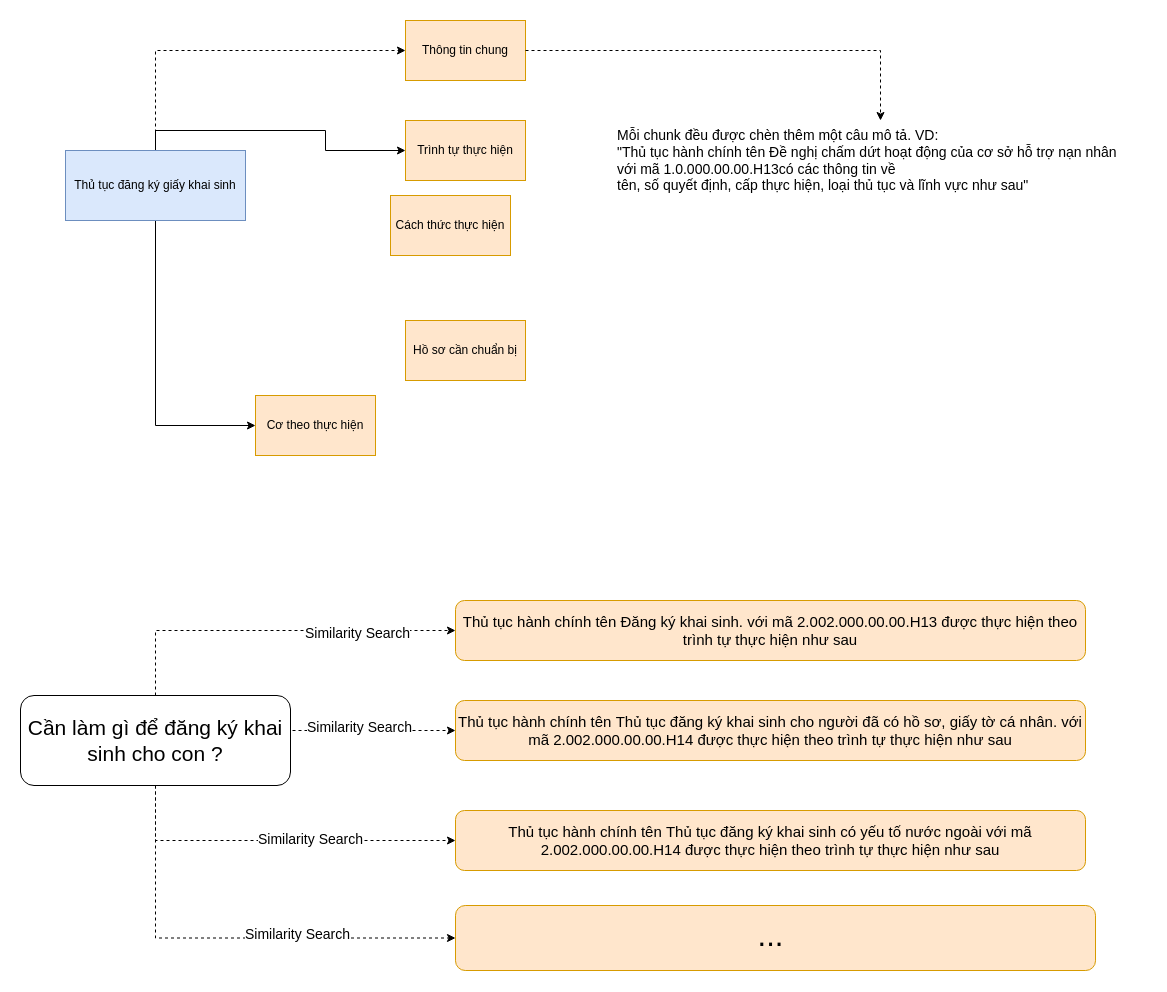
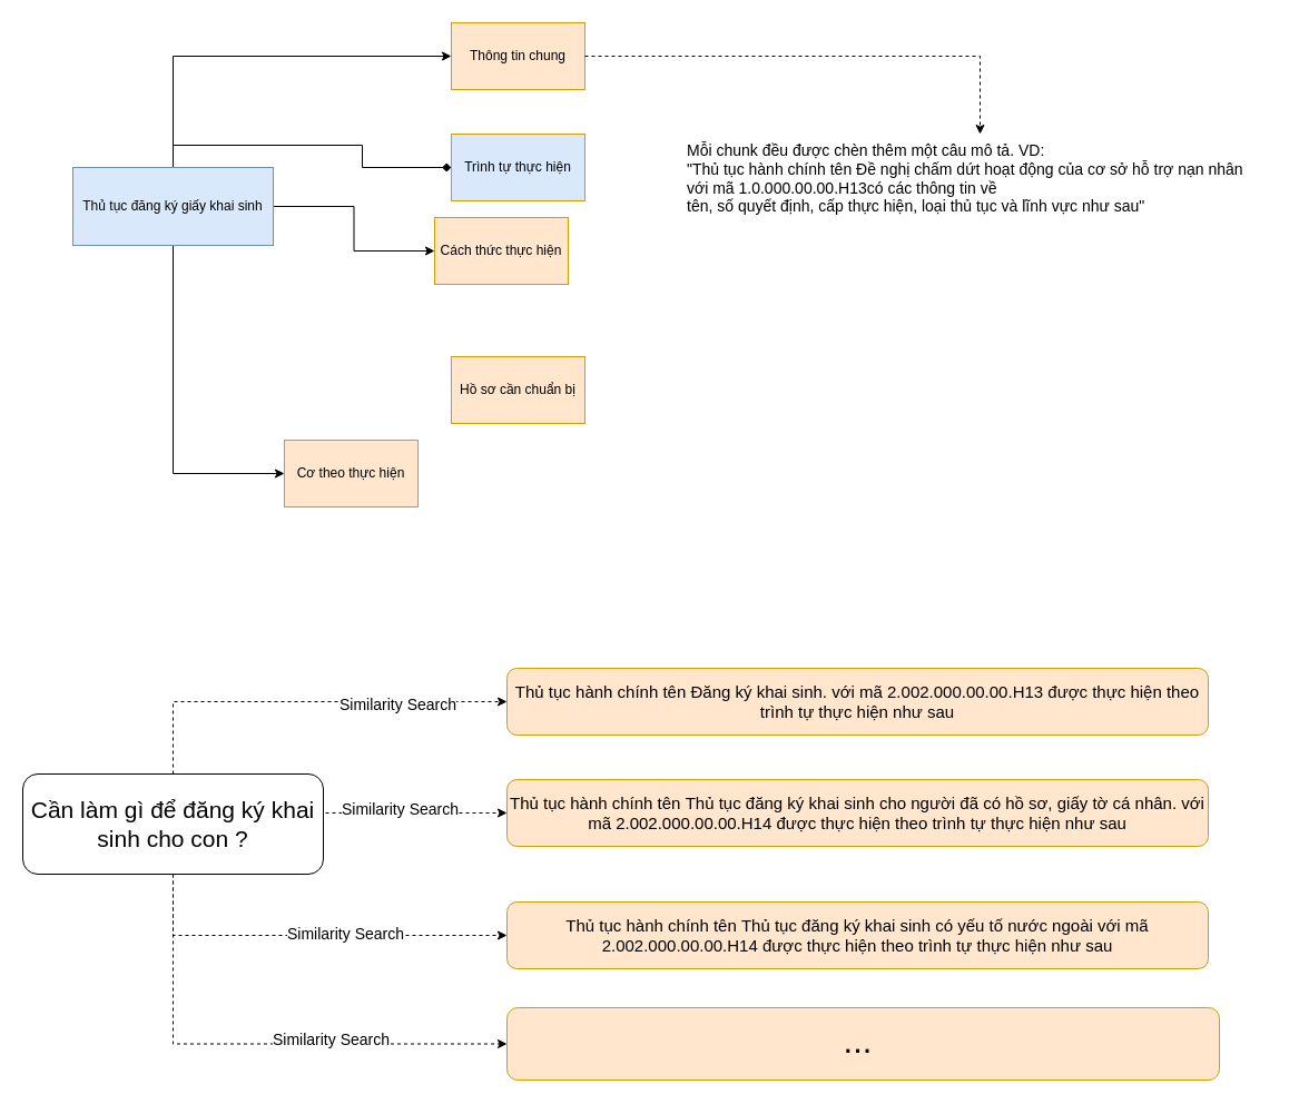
- <mxCell id="3" style="edgeStyle=orthogonalEdgeStyle;rounded=0;orthogonalLoop=1;jettySize=auto;html=1;exitX=0.5;exitY=0;exitDx=0;exitDy=0;entryX=0;entryY=0.5;entryDx=0;entryDy=0;dashed=1;" edge="1" parent="1" source="7" target="8"><mxGeometry relative="1" as="geometry" /></mxCell>
+ <mxCell id="3" style="edgeStyle=orthogonalEdgeStyle;rounded=0;orthogonalLoop=1;jettySize=auto;html=1;exitX=0.5;exitY=0;exitDx=0;exitDy=0;entryX=0;entryY=0.5;entryDx=0;entryDy=0;" edge="1" parent="1" source="7" target="8"><mxGeometry relative="1" as="geometry" /></mxCell>
- <mxCell id="4" style="edgeStyle=orthogonalEdgeStyle;rounded=0;orthogonalLoop=1;jettySize=auto;html=1;exitX=0.5;exitY=0;exitDx=0;exitDy=0;entryX=0;entryY=0.5;entryDx=0;entryDy=0;" edge="1" parent="1" source="7" target="10"><mxGeometry relative="1" as="geometry" /></mxCell>
+ <mxCell id="4" style="edgeStyle=orthogonalEdgeStyle;rounded=0;orthogonalLoop=1;jettySize=auto;html=1;exitX=0.5;exitY=0;exitDx=0;exitDy=0;entryX=0;entryY=0.5;entryDx=0;entryDy=0;endArrow=diamond;" edge="1" parent="1" source="7" target="10"><mxGeometry relative="1" as="geometry" /></mxCell>
- <mxCell id="10" value="Trình tự thực hiện" style="rounded=0;whiteSpace=wrap;html=1;fillColor=#ffe6cc;strokeColor=#d79b00;" vertex="1" parent="1"><mxGeometry x="405" y="120" width="120" height="60" as="geometry" /></mxCell>
+ <mxCell id="10" value="Trình tự thực hiện" style="rounded=0;whiteSpace=wrap;html=1;fillColor=#dae8fc;strokeColor=#d79b00;" vertex="1" parent="1"><mxGeometry x="405" y="120" width="120" height="60" as="geometry" /></mxCell>
+ <mxCell id="5" style="edgeStyle=orthogonalEdgeStyle;rounded=0;orthogonalLoop=1;jettySize=auto;html=1;exitX=1;exitY=0.5;exitDx=0;exitDy=0;entryX=0;entryY=0.5;entryDx=0;entryDy=0;" edge="1" parent="1" source="7" target="11"><mxGeometry relative="1" as="geometry" /></mxCell>
